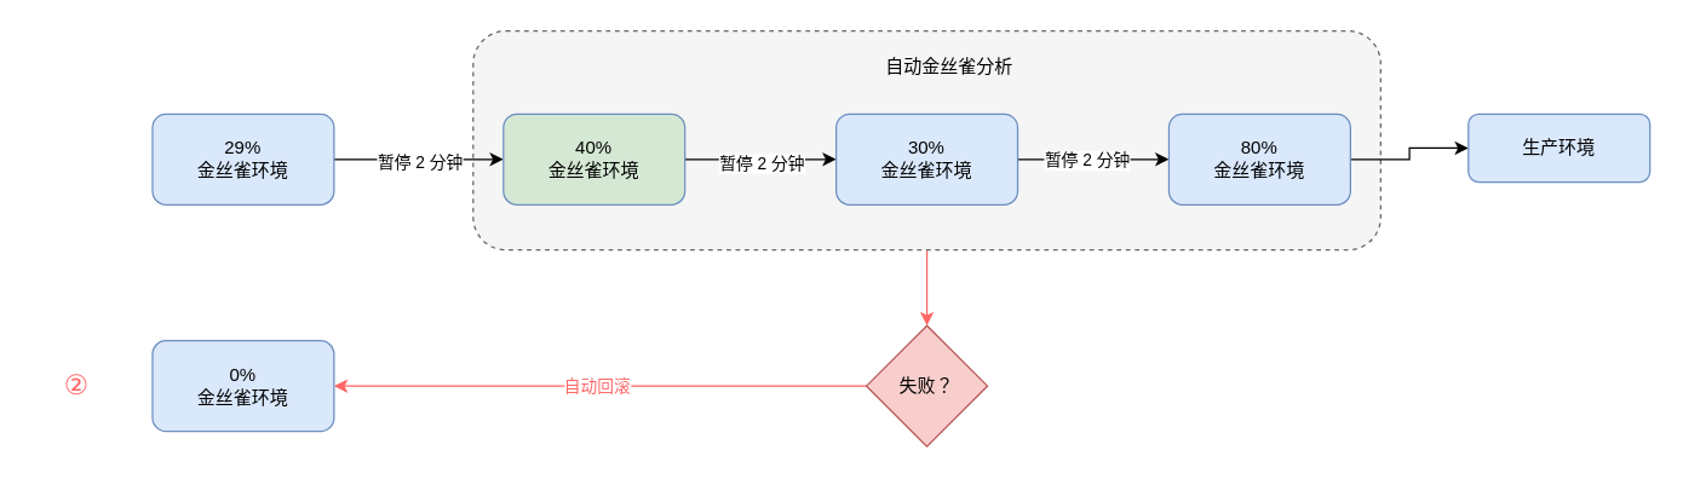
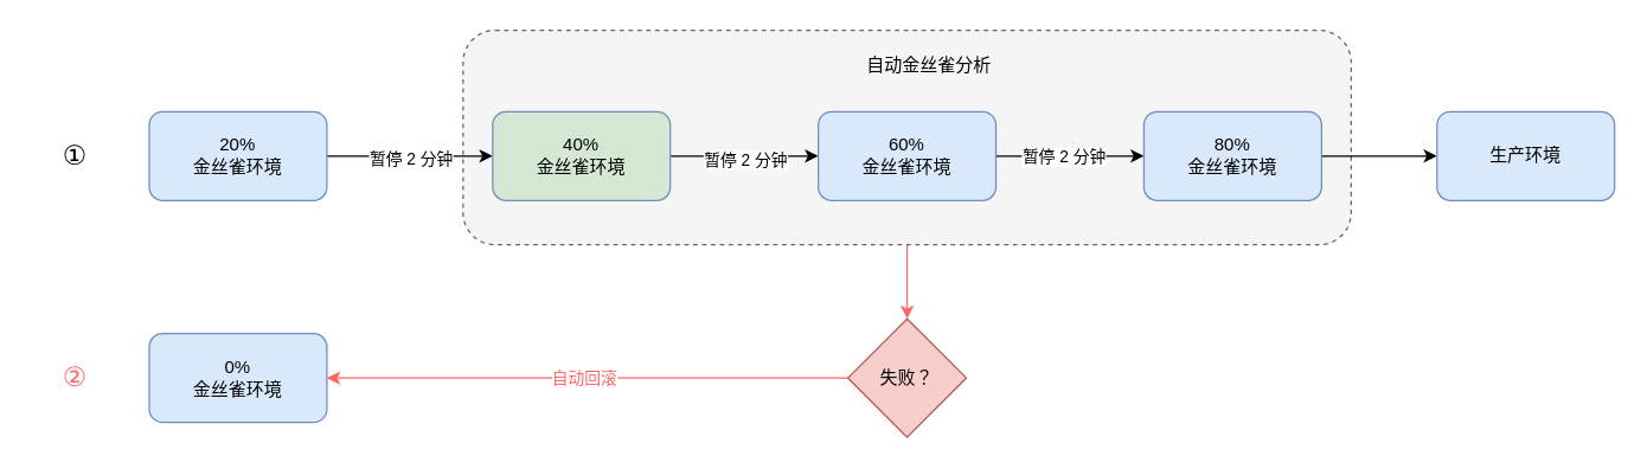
- <mxCell id="20" value="生产环境" style="rounded=1;whiteSpace=wrap;html=1;fillColor=#dae8fc;strokeColor=#6c8ebf;" parent="1" vertex="1"><mxGeometry x="970" y="75" width="120" height="45" as="geometry" /></mxCell>
+ <mxCell id="20" value="生产环境" style="rounded=1;whiteSpace=wrap;html=1;fillColor=#dae8fc;strokeColor=#6c8ebf;" parent="1" vertex="1"><mxGeometry x="970" y="75" width="120" height="60" as="geometry" /></mxCell>
+ <mxCell id="21" value="①" style="text;html=1;strokeColor=none;fillColor=none;align=center;verticalAlign=middle;whiteSpace=wrap;rounded=0;fontSize=18;" vertex="1" parent="1"><mxGeometry x="20" y="90" width="60" height="30" as="geometry" /></mxCell>
- <mxCell id="6" value="29%&lt;br&gt;金丝雀环境" style="rounded=1;whiteSpace=wrap;html=1;fillColor=#dae8fc;strokeColor=#6c8ebf;" parent="1" vertex="1"><mxGeometry x="100" y="75" width="120" height="60" as="geometry" /></mxCell>
+ <mxCell id="6" value="20%&lt;br&gt;金丝雀环境" style="rounded=1;whiteSpace=wrap;html=1;fillColor=#dae8fc;strokeColor=#6c8ebf;" parent="1" vertex="1"><mxGeometry x="100" y="75" width="120" height="60" as="geometry" /></mxCell>
- <mxCell id="12" value="30%&lt;br&gt;金丝雀环境" style="rounded=1;whiteSpace=wrap;html=1;fillColor=#dae8fc;strokeColor=#6c8ebf;" parent="1" vertex="1"><mxGeometry x="552" y="75" width="120" height="60" as="geometry" /></mxCell>
+ <mxCell id="12" value="60%&lt;br&gt;金丝雀环境" style="rounded=1;whiteSpace=wrap;html=1;fillColor=#dae8fc;strokeColor=#6c8ebf;" parent="1" vertex="1"><mxGeometry x="552" y="75" width="120" height="60" as="geometry" /></mxCell>
